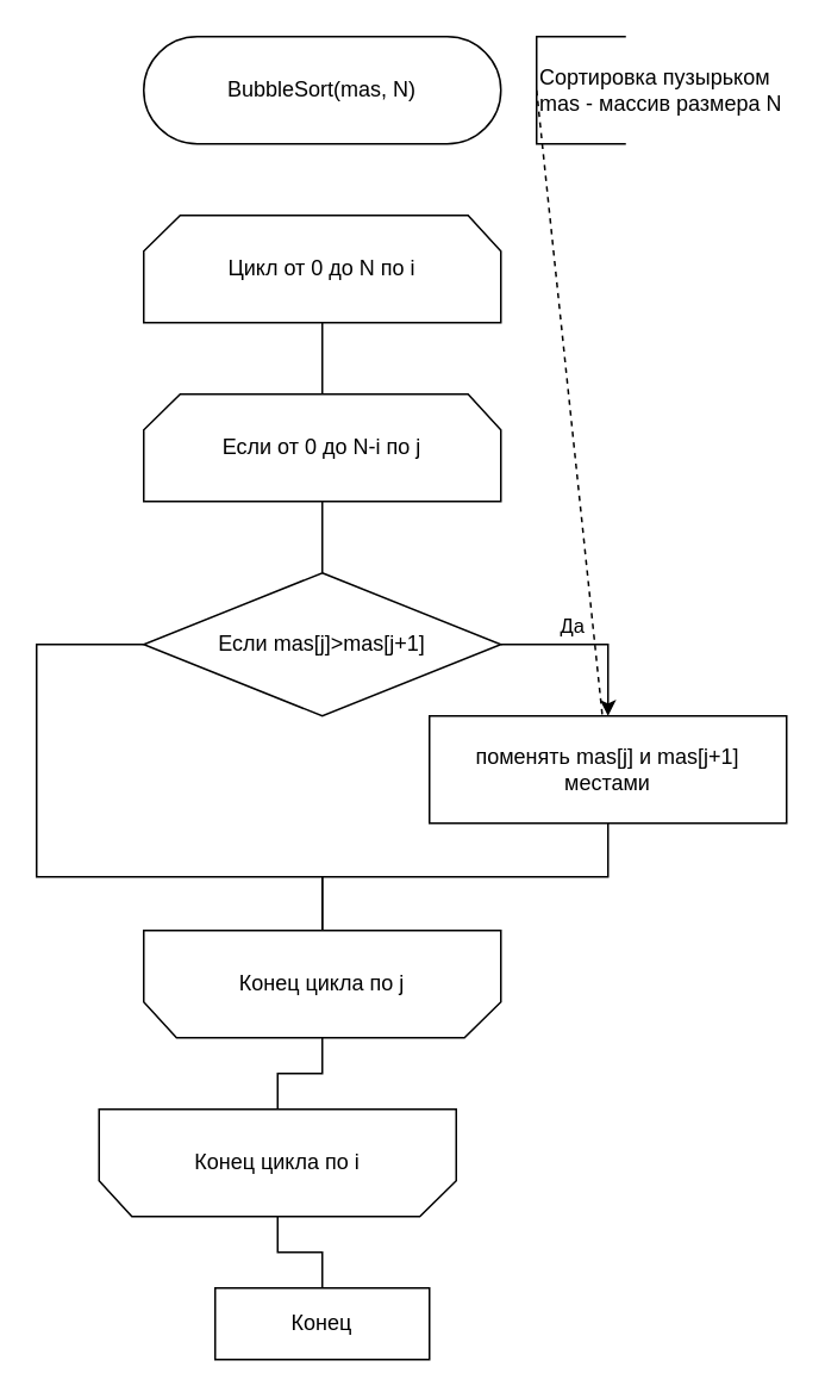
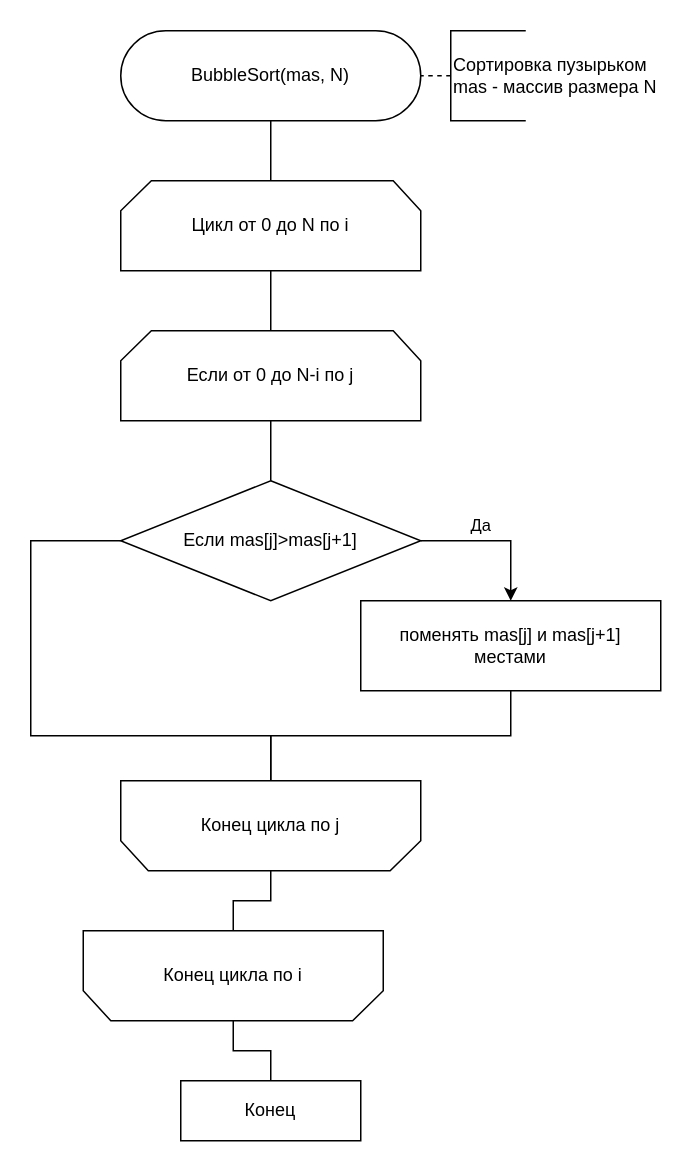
+ <mxCell id="2" value="" style="edgeStyle=orthogonalEdgeStyle;rounded=0;orthogonalLoop=1;jettySize=auto;html=1;endArrow=none;exitX=0.5;exitY=1;exitDx=0;exitDy=0;" parent="1" source="17" target="4" edge="1"><mxGeometry relative="1" as="geometry"><mxPoint x="180" y="180" as="sourcePoint" /></mxGeometry></mxCell>
- <mxCell id="19" value="" style="endArrow=none;dashed=1;html=1;exitX=0;exitY=0.5;exitDx=0;exitDy=0;exitPerimeter=0;" edge="1" parent="1" source="18" target="11"><mxGeometry width="50" height="50" relative="1" as="geometry"><mxPoint x="410" y="200" as="sourcePoint" /><mxPoint x="260" y="50" as="targetPoint" /></mxGeometry></mxCell>
+ <mxCell id="19" value="" style="endArrow=none;dashed=1;html=1;exitX=0;exitY=0.5;exitDx=0;exitDy=0;exitPerimeter=0;entryX=1;entryY=0.5;entryDx=0;entryDy=0;" edge="1" parent="1" source="18" target="17"><mxGeometry width="50" height="50" relative="1" as="geometry"><mxPoint x="410" y="200" as="sourcePoint" /><mxPoint x="260" y="50" as="targetPoint" /></mxGeometry></mxCell>
